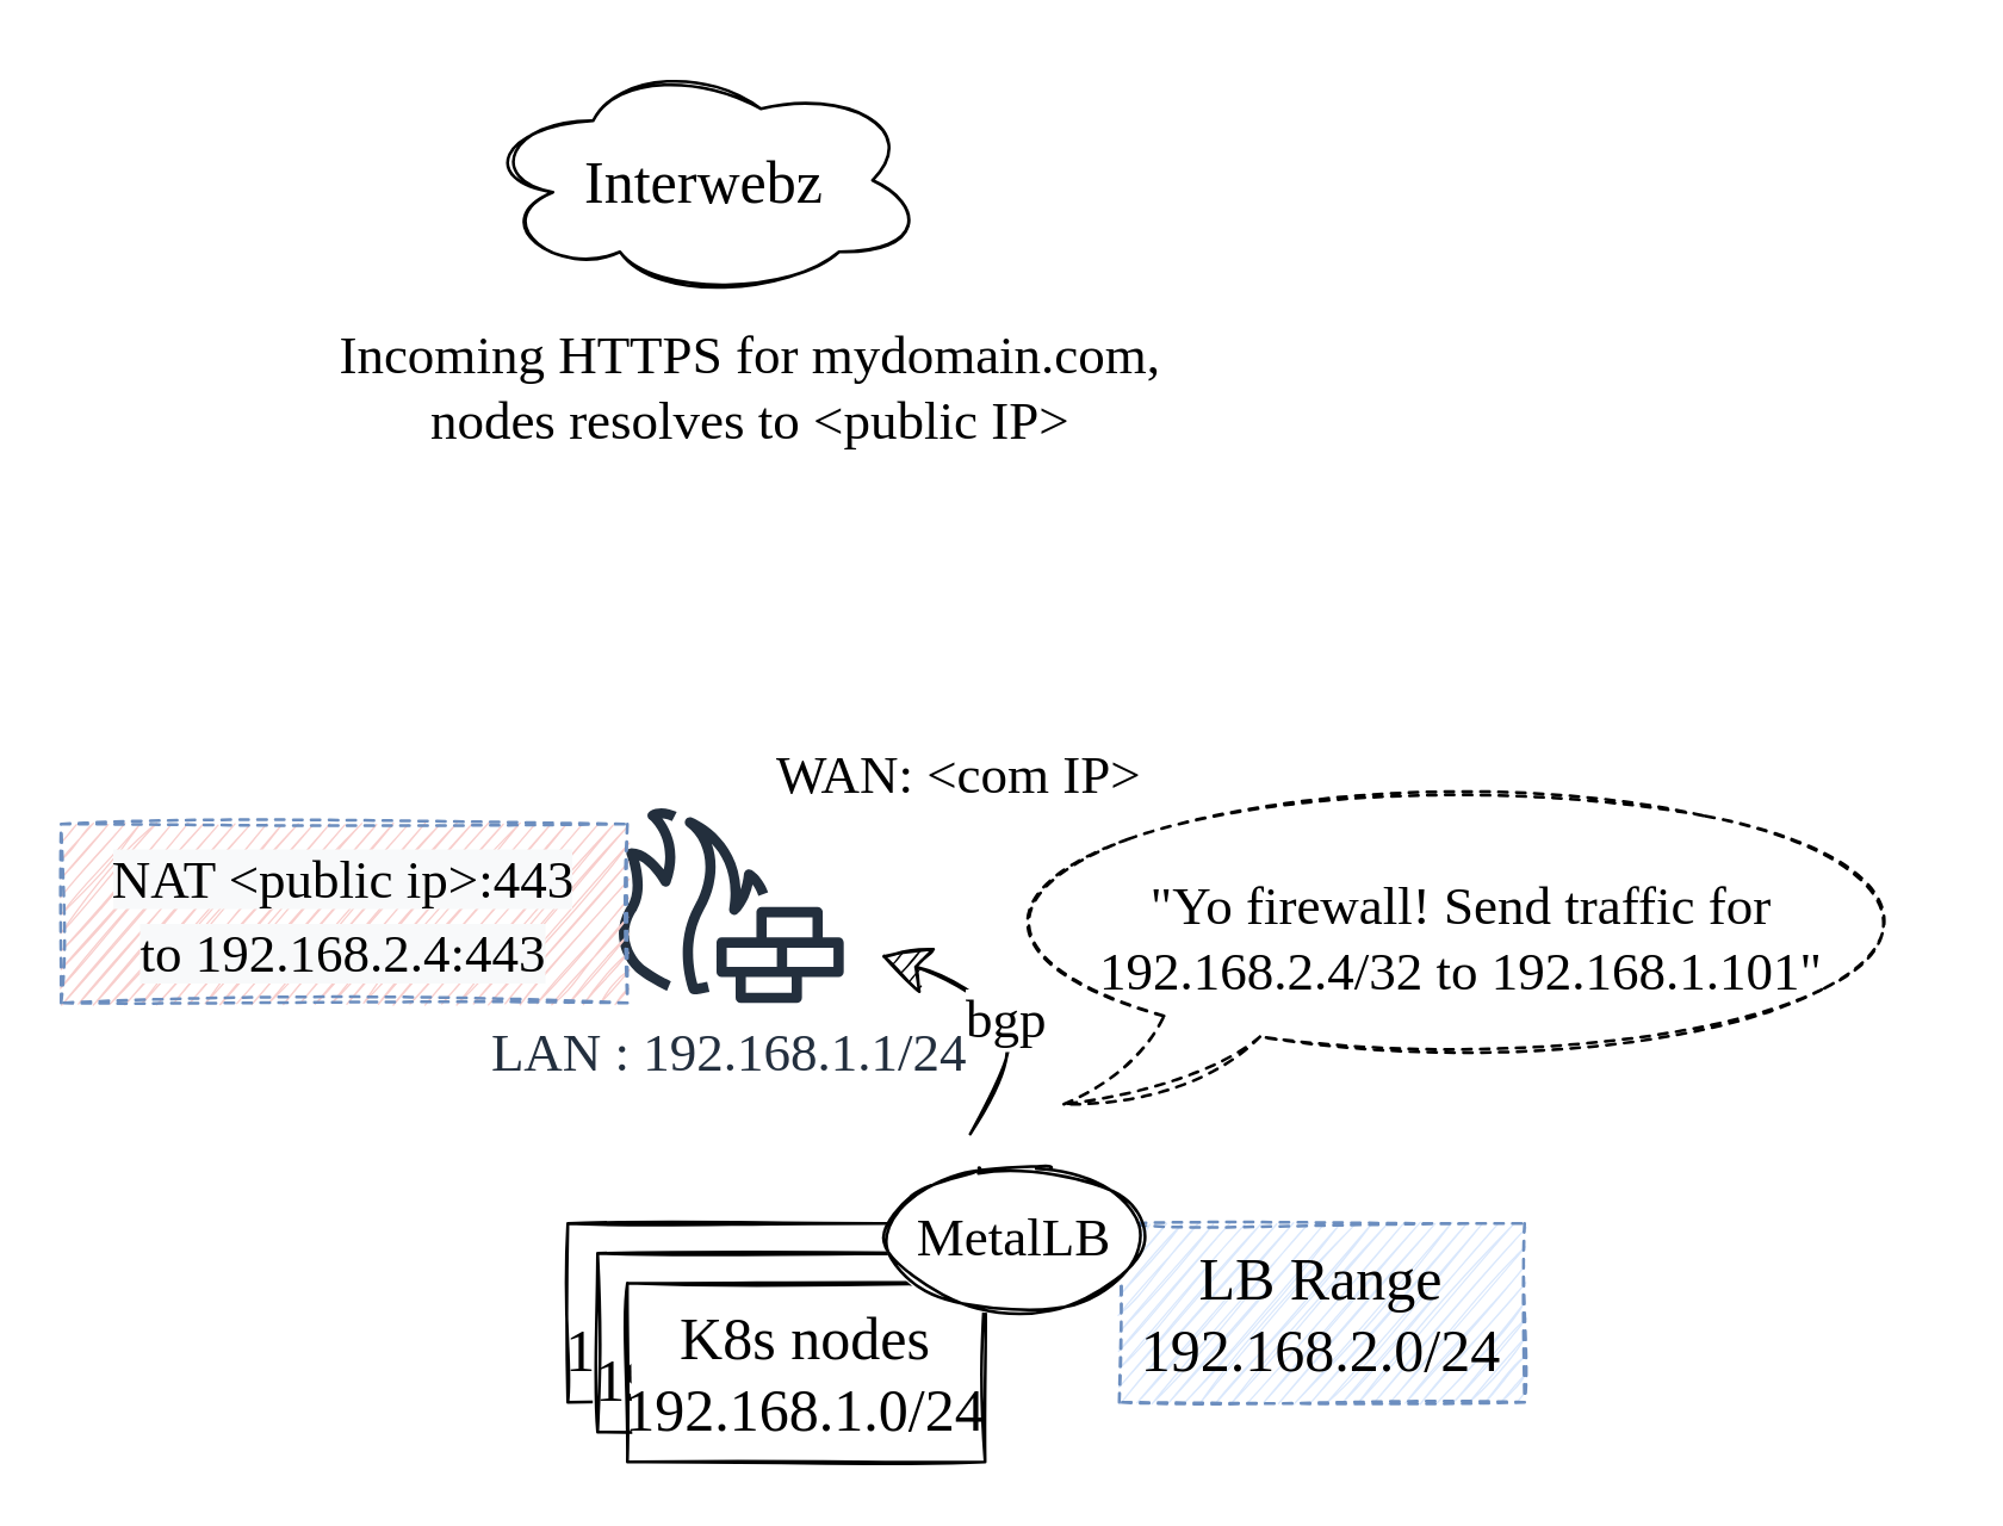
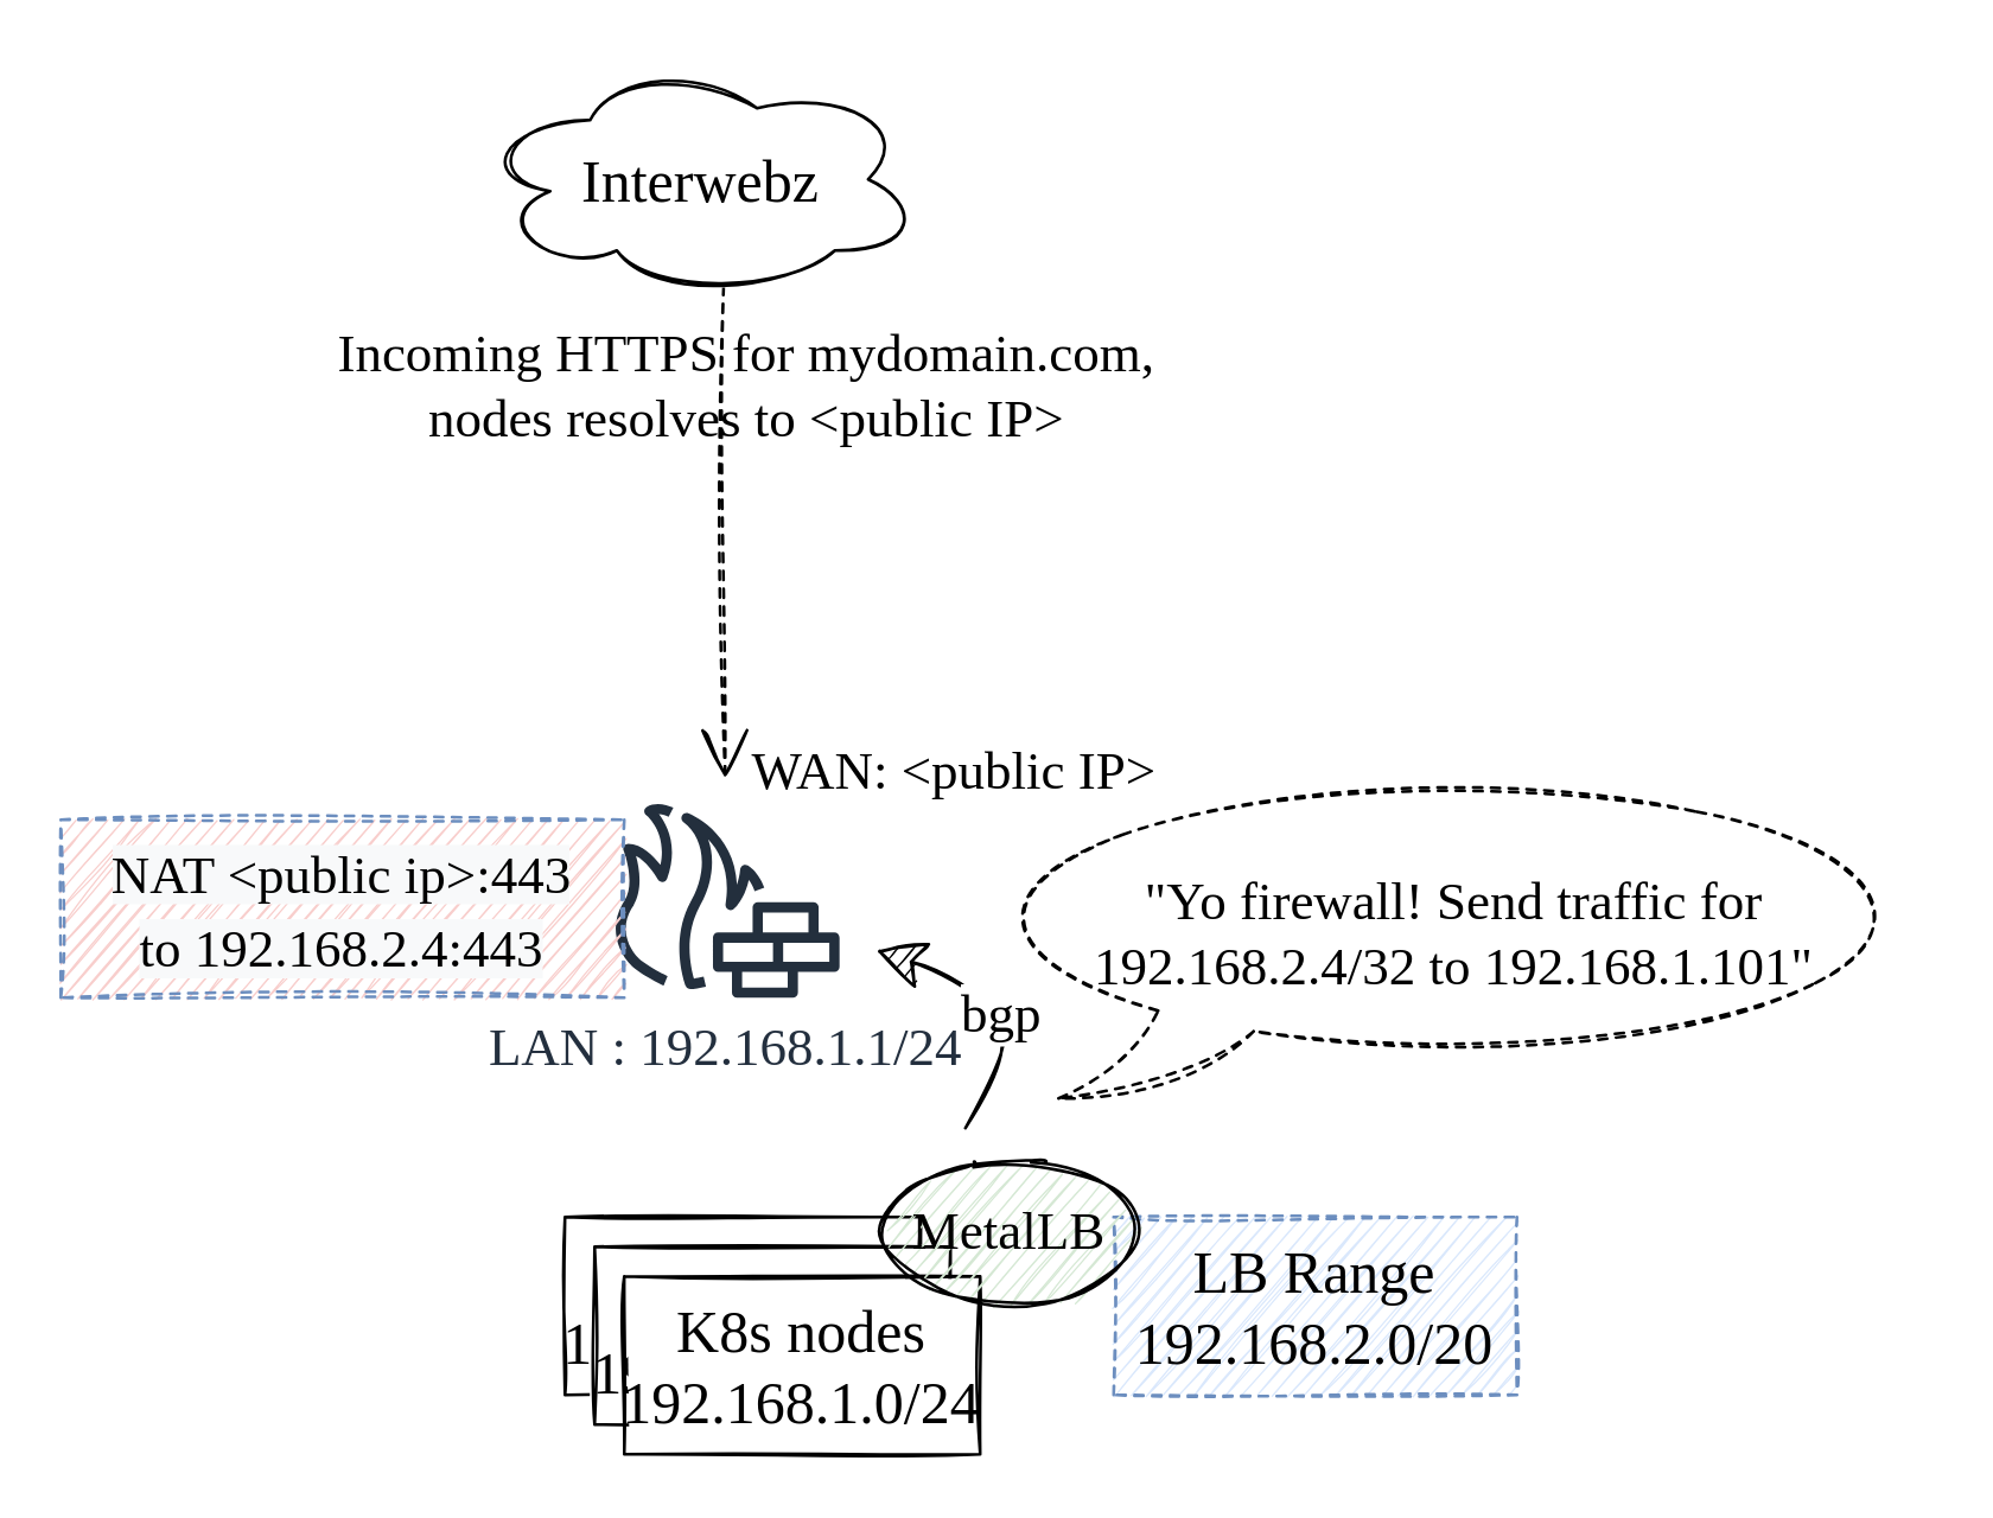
+ <mxCell id="2" style="edgeStyle=orthogonalEdgeStyle;curved=1;rounded=0;sketch=1;hachureGap=4;orthogonalLoop=1;jettySize=auto;html=1;exitX=0.55;exitY=0.95;exitDx=0;exitDy=0;exitPerimeter=0;fontFamily=Architects Daughter;fontSource=https%3A%2F%2Ffonts.googleapis.com%2Fcss%3Ffamily%3DArchitects%2BDaughter;fontSize=18;endArrow=open;startSize=14;endSize=14;sourcePerimeterSpacing=8;targetPerimeterSpacing=8;dashed=1;" edge="1" parent="1" source="3" target="4"><mxGeometry relative="1" as="geometry" /></mxCell>
- <mxCell id="9" value="WAN: &amp;lt;com IP&amp;gt;" style="text;html=1;align=center;verticalAlign=middle;resizable=0;points=[];autosize=1;strokeColor=none;fillColor=none;fontSize=18;fontFamily=Architects Daughter;" vertex="1" parent="1"><mxGeometry x="241" y="240" width="160" height="40" as="geometry" /></mxCell>
+ <mxCell id="9" value="WAN: &amp;lt;public IP&amp;gt;" style="text;html=1;align=center;verticalAlign=middle;resizable=0;points=[];autosize=1;strokeColor=none;fillColor=none;fontSize=18;fontFamily=Architects Daughter;" vertex="1" parent="1"><mxGeometry x="241" y="240" width="160" height="40" as="geometry" /></mxCell>
- <mxCell id="12" value="MetalLB" style="ellipse;whiteSpace=wrap;html=1;sketch=1;hachureGap=4;fontFamily=Architects Daughter;fontSource=https%3A%2F%2Ffonts.googleapis.com%2Fcss%3Ffamily%3DArchitects%2BDaughter;fontSize=18;" vertex="1" parent="1"><mxGeometry x="295" y="390" width="90" height="50" as="geometry" /></mxCell>
+ <mxCell id="12" value="MetalLB" style="ellipse;whiteSpace=wrap;html=1;sketch=1;hachureGap=4;fontFamily=Architects Daughter;fontSource=https%3A%2F%2Ffonts.googleapis.com%2Fcss%3Ffamily%3DArchitects%2BDaughter;fontSize=18;fillColor=#d5e8d4;" vertex="1" parent="1"><mxGeometry x="295" y="390" width="90" height="50" as="geometry" /></mxCell>
- <mxCell id="6" value="LB Range&lt;br&gt;192.168.2.0/24" style="rounded=0;whiteSpace=wrap;html=1;sketch=1;hachureGap=4;fontFamily=Architects Daughter;fontSource=https%3A%2F%2Ffonts.googleapis.com%2Fcss%3Ffamily%3DArchitects%2BDaughter;fontSize=20;dashed=1;fillColor=#dae8fc;strokeColor=#6c8ebf;" vertex="1" parent="1"><mxGeometry x="375" y="410" width="136" height="60" as="geometry" /></mxCell>
+ <mxCell id="6" value="LB Range&lt;br&gt;192.168.2.0/20" style="rounded=0;whiteSpace=wrap;html=1;sketch=1;hachureGap=4;fontFamily=Architects Daughter;fontSource=https%3A%2F%2Ffonts.googleapis.com%2Fcss%3Ffamily%3DArchitects%2BDaughter;fontSize=20;dashed=1;fillColor=#dae8fc;strokeColor=#6c8ebf;" vertex="1" parent="1"><mxGeometry x="375" y="410" width="136" height="60" as="geometry" /></mxCell>
